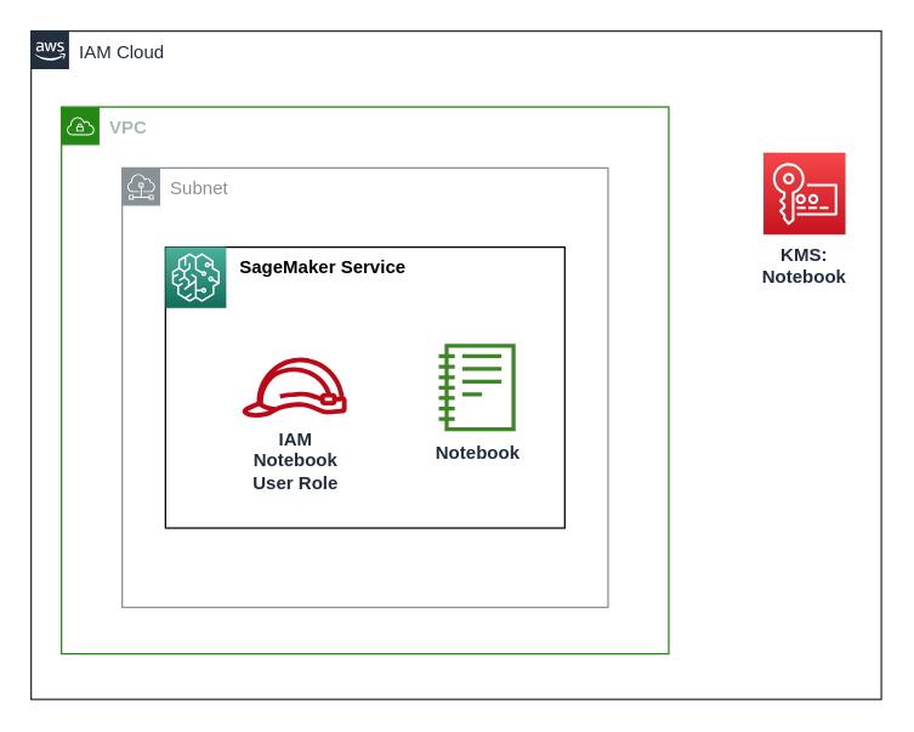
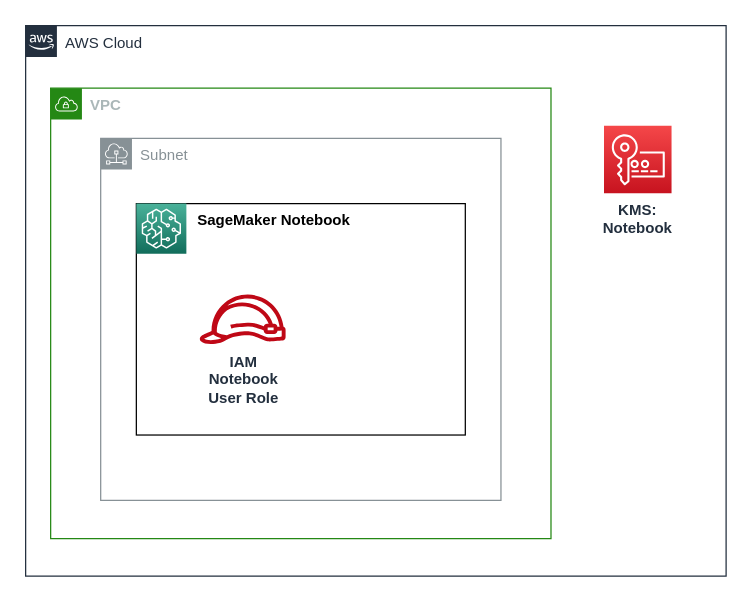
- <mxCell id="2" value="IAM Cloud" style="points=[[0,0],[0.25,0],[0.5,0],[0.75,0],[1,0],[1,0.25],[1,0.5],[1,0.75],[1,1],[0.75,1],[0.5,1],[0.25,1],[0,1],[0,0.75],[0,0.5],[0,0.25]];outlineConnect=0;gradientColor=none;html=1;whiteSpace=wrap;fontSize=12;fontStyle=0;shape=mxgraph.aws4.group;grIcon=mxgraph.aws4.group_aws_cloud_alt;strokeColor=#232F3E;fillColor=none;verticalAlign=top;align=left;spacingLeft=30;fontColor=#232F3E;dashed=0;labelBackgroundColor=none;container=1;pointerEvents=0;collapsible=0;recursiveResize=0;" parent="1" vertex="1"><mxGeometry x="20" y="20" width="560" height="440" as="geometry" /></mxCell>
+ <mxCell id="2" value="AWS Cloud" style="points=[[0,0],[0.25,0],[0.5,0],[0.75,0],[1,0],[1,0.25],[1,0.5],[1,0.75],[1,1],[0.75,1],[0.5,1],[0.25,1],[0,1],[0,0.75],[0,0.5],[0,0.25]];outlineConnect=0;gradientColor=none;html=1;whiteSpace=wrap;fontSize=12;fontStyle=0;shape=mxgraph.aws4.group;grIcon=mxgraph.aws4.group_aws_cloud_alt;strokeColor=#232F3E;fillColor=none;verticalAlign=top;align=left;spacingLeft=30;fontColor=#232F3E;dashed=0;labelBackgroundColor=none;container=1;pointerEvents=0;collapsible=0;recursiveResize=0;" parent="1" vertex="1"><mxGeometry x="20" y="20" width="560" height="440" as="geometry" /></mxCell>
- <mxCell id="4" value="&lt;b&gt;KMS:&lt;br&gt;Notebook&lt;br&gt;&lt;/b&gt;" style="sketch=0;points=[[0,0,0],[0.25,0,0],[0.5,0,0],[0.75,0,0],[1,0,0],[0,1,0],[0.25,1,0],[0.5,1,0],[0.75,1,0],[1,1,0],[0,0.25,0],[0,0.5,0],[0,0.75,0],[1,0.25,0],[1,0.5,0],[1,0.75,0]];outlineConnect=0;fontColor=#232F3E;gradientColor=#F54749;gradientDirection=north;fillColor=#C7131F;strokeColor=#ffffff;dashed=0;verticalLabelPosition=bottom;verticalAlign=top;align=center;html=1;fontSize=12;fontStyle=0;aspect=fixed;shape=mxgraph.aws4.resourceIcon;resIcon=mxgraph.aws4.key_management_service;" parent="2" vertex="1"><mxGeometry x="482.38" y="80" width="54" height="54" as="geometry" /></mxCell>
+ <mxCell id="4" value="&lt;b&gt;KMS:&lt;br&gt;Notebook&lt;br&gt;&lt;/b&gt;" style="sketch=0;points=[[0,0,0],[0.25,0,0],[0.5,0,0],[0.75,0,0],[1,0,0],[0,1,0],[0.25,1,0],[0.5,1,0],[0.75,1,0],[1,1,0],[0,0.25,0],[0,0.5,0],[0,0.75,0],[1,0.25,0],[1,0.5,0],[1,0.75,0]];outlineConnect=0;fontColor=#232F3E;gradientColor=#F54749;gradientDirection=north;fillColor=#C7131F;strokeColor=#ffffff;dashed=0;verticalLabelPosition=bottom;verticalAlign=top;align=center;html=1;fontSize=12;fontStyle=0;aspect=fixed;shape=mxgraph.aws4.resourceIcon;resIcon=mxgraph.aws4.key_management_service;" parent="2" vertex="1"><mxGeometry x="462.38" y="80" width="54" height="54" as="geometry" /></mxCell>
- <mxCell id="7" value="&lt;b&gt;&amp;nbsp; &amp;nbsp; &amp;nbsp; &amp;nbsp; &amp;nbsp; &amp;nbsp; &amp;nbsp; SageMaker Service&lt;/b&gt;" style="rounded=0;whiteSpace=wrap;html=1;fontSize=12;align=left;labelPosition=center;verticalLabelPosition=middle;verticalAlign=top;container=0;" parent="6" vertex="1"><mxGeometry width="263" height="185" as="geometry" /></mxCell>
+ <mxCell id="7" value="&lt;b&gt;&amp;nbsp; &amp;nbsp; &amp;nbsp; &amp;nbsp; &amp;nbsp; &amp;nbsp; &amp;nbsp; SageMaker Notebook&lt;/b&gt;" style="rounded=0;whiteSpace=wrap;html=1;fontSize=12;align=left;labelPosition=center;verticalLabelPosition=middle;verticalAlign=top;container=0;" parent="6" vertex="1"><mxGeometry width="263" height="185" as="geometry" /></mxCell>
- <mxCell id="10" value="&lt;b&gt;Notebook&lt;/b&gt;" style="sketch=0;outlineConnect=0;fontColor=#232F3E;gradientColor=none;fillColor=#3F8624;strokeColor=none;dashed=0;verticalLabelPosition=bottom;verticalAlign=top;align=center;html=1;fontSize=12;fontStyle=0;aspect=fixed;pointerEvents=1;shape=mxgraph.aws4.notebook;" parent="6" vertex="1"><mxGeometry x="180" y="63.5" width="50.56" height="58" as="geometry" /></mxCell>
